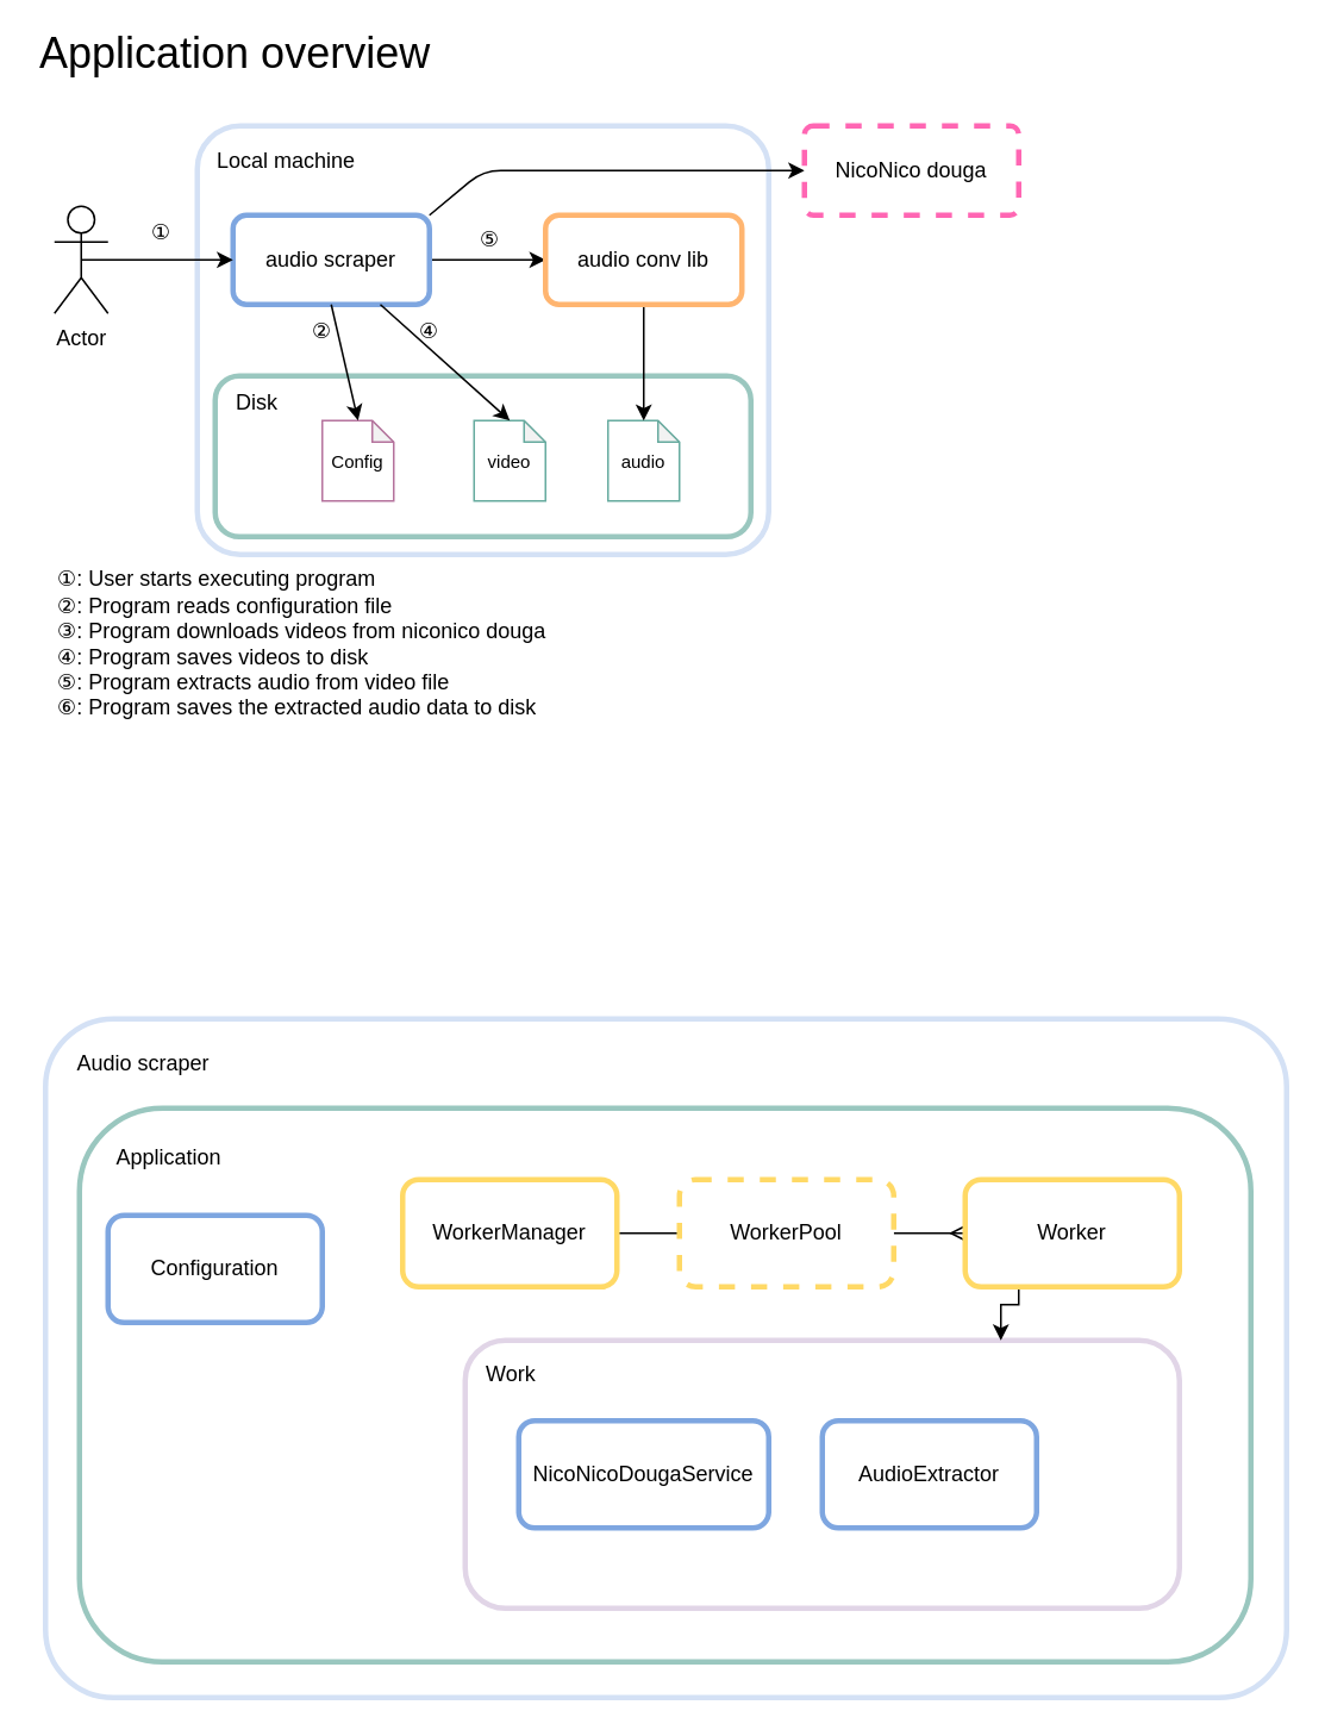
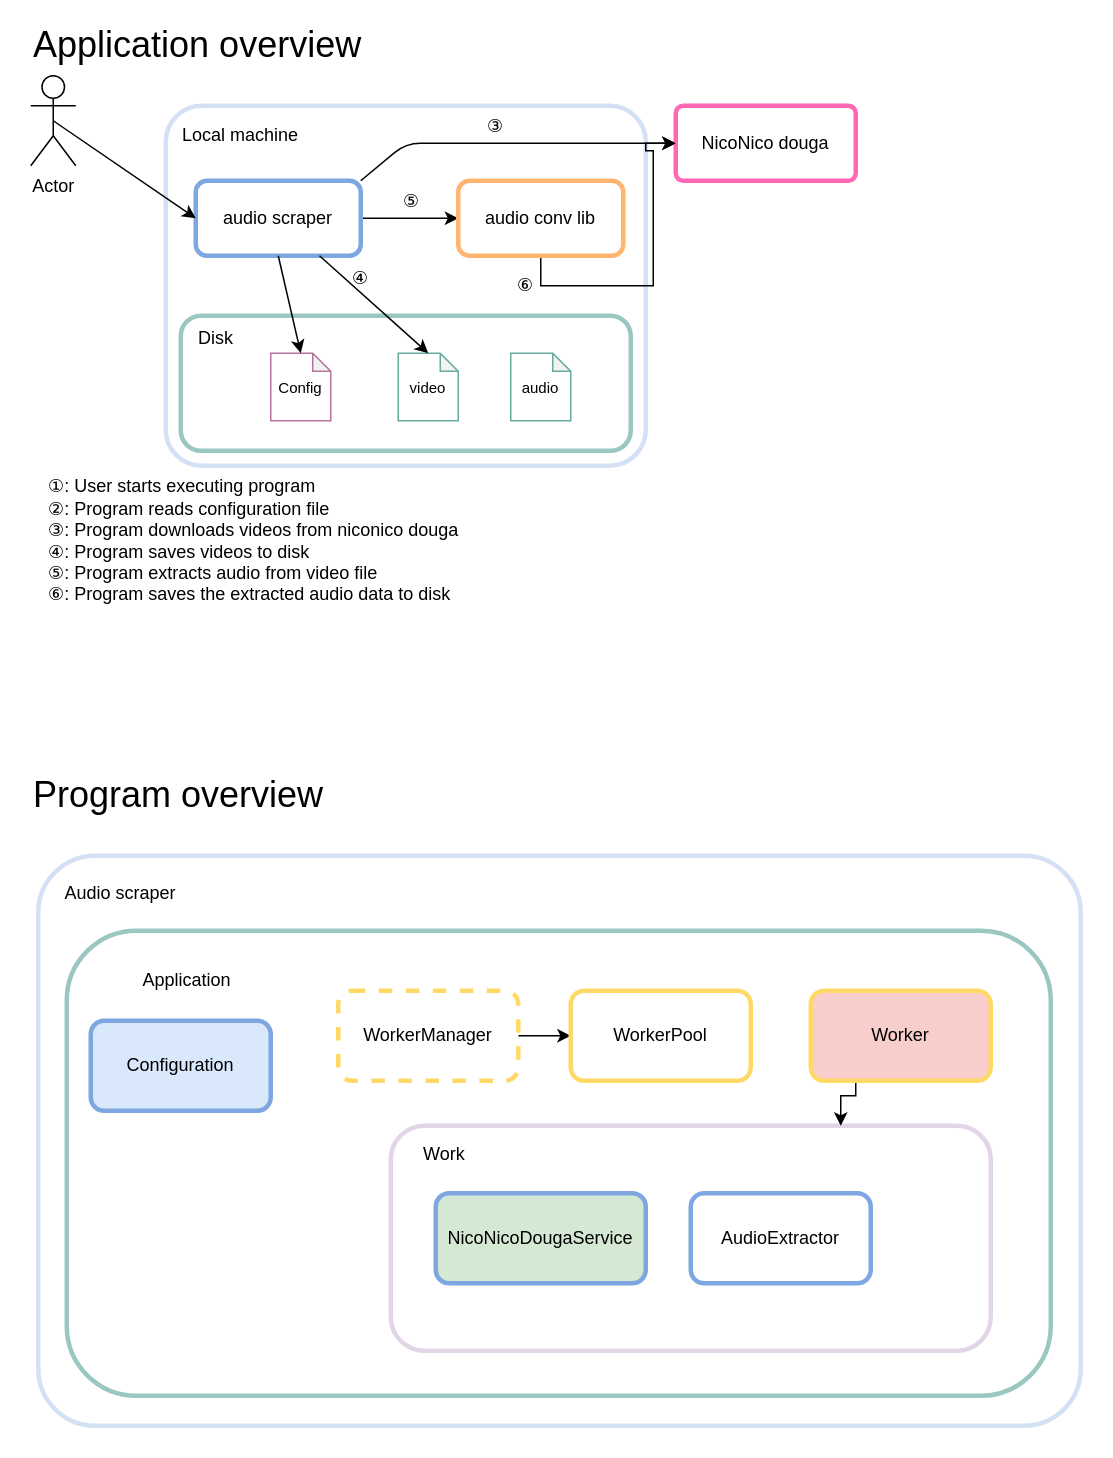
+ <mxCell id="21" value="③" style="text;html=1;strokeColor=none;fillColor=none;align=center;verticalAlign=middle;whiteSpace=wrap;rounded=0;" parent="1" vertex="1"><mxGeometry x="320" y="74" width="20" height="20" as="geometry" /></mxCell>
- <mxCell id="13" value="NicoNico douga" style="rounded=1;arcSize=10;whiteSpace=wrap;html=1;align=center;strokeWidth=3;strokeColor=#FF66B3;dashed=1;" parent="1" vertex="1"><mxGeometry x="450" y="70" width="120" height="50" as="geometry" /></mxCell>
+ <mxCell id="13" value="NicoNico douga" style="rounded=1;arcSize=10;whiteSpace=wrap;html=1;align=center;strokeWidth=3;strokeColor=#FF66B3;" parent="1" vertex="1"><mxGeometry x="450" y="70" width="120" height="50" as="geometry" /></mxCell>
- <mxCell id="19" value="①" style="text;html=1;strokeColor=none;fillColor=none;align=center;verticalAlign=middle;whiteSpace=wrap;rounded=0;" parent="1" vertex="1"><mxGeometry x="80" y="120" width="20" height="20" as="geometry" /></mxCell>
- <mxCell id="2" value="Actor" style="shape=umlActor;verticalLabelPosition=bottom;verticalAlign=top;html=1;outlineConnect=0;" parent="1" vertex="1"><mxGeometry x="30" y="115" width="30" height="60" as="geometry" /></mxCell>
+ <mxCell id="2" value="Actor" style="shape=umlActor;verticalLabelPosition=bottom;verticalAlign=top;html=1;outlineConnect=0;" parent="1" vertex="1"><mxGeometry x="20" y="50" width="30" height="60" as="geometry" /></mxCell>
- <mxCell id="20" value="②" style="text;html=1;strokeColor=none;fillColor=none;align=center;verticalAlign=middle;whiteSpace=wrap;rounded=0;" parent="1" vertex="1"><mxGeometry x="170" y="175" width="20" height="20" as="geometry" /></mxCell>
+ <mxCell id="24" value="⑥" style="text;html=1;strokeColor=none;fillColor=none;align=center;verticalAlign=middle;whiteSpace=wrap;rounded=0;" parent="1" vertex="1"><mxGeometry x="340" y="180" width="20" height="20" as="geometry" /></mxCell>
- <mxCell id="17" style="edgeStyle=orthogonalEdgeStyle;rounded=0;orthogonalLoop=1;jettySize=auto;html=1;exitX=0.5;exitY=1;exitDx=0;exitDy=0;entryX=0.5;entryY=0;entryDx=0;entryDy=0;entryPerimeter=0;" parent="1" source="18" target="16" edge="1"><mxGeometry relative="1" as="geometry" /></mxCell>
+ <mxCell id="17" style="edgeStyle=orthogonalEdgeStyle;rounded=0;orthogonalLoop=1;jettySize=auto;html=1;exitX=0.5;exitY=1;exitDx=0;exitDy=0;" parent="1" source="18" target="13" edge="1"><mxGeometry relative="1" as="geometry" /></mxCell>
+ <mxCell id="27" value="Program overview" style="text;html=1;strokeColor=none;fillColor=none;align=left;verticalAlign=middle;whiteSpace=wrap;rounded=0;fontSize=24;" vertex="1" parent="1"><mxGeometry x="20" y="520" width="230" height="20" as="geometry" /></mxCell>
- <mxCell id="31" value="Application" style="text;html=1;strokeColor=none;fillColor=none;align=left;verticalAlign=middle;whiteSpace=wrap;rounded=0;" vertex="1" parent="1"><mxGeometry x="63" y="633" width="90" height="30" as="geometry" /></mxCell>
+ <mxCell id="31" value="Application" style="text;html=1;strokeColor=none;fillColor=none;align=left;verticalAlign=middle;whiteSpace=wrap;rounded=0;" vertex="1" parent="1"><mxGeometry x="93" y="638" width="90" height="30" as="geometry" /></mxCell>
- <mxCell id="34" value="WorkerManager" style="rounded=1;whiteSpace=wrap;html=1;strokeColor=#FFD966;strokeWidth=3;align=center;" vertex="1" parent="1"><mxGeometry x="225" y="660" width="120" height="60" as="geometry" /></mxCell>
+ <mxCell id="34" value="WorkerManager" style="rounded=1;whiteSpace=wrap;html=1;strokeColor=#FFD966;strokeWidth=3;align=center;dashed=1;" vertex="1" parent="1"><mxGeometry x="225" y="660" width="120" height="60" as="geometry" /></mxCell>
- <mxCell id="33" style="edgeStyle=orthogonalEdgeStyle;rounded=0;orthogonalLoop=1;jettySize=auto;html=1;exitX=1;exitY=0.5;exitDx=0;exitDy=0;endArrow=none;" edge="1" parent="1" source="34" target="36"><mxGeometry relative="1" as="geometry"><Array as="points"><mxPoint x="365" y="690" /><mxPoint x="365" y="690" /></Array></mxGeometry></mxCell>
+ <mxCell id="33" style="edgeStyle=orthogonalEdgeStyle;rounded=0;orthogonalLoop=1;jettySize=auto;html=1;exitX=1;exitY=0.5;exitDx=0;exitDy=0;" edge="1" parent="1" source="34" target="36"><mxGeometry relative="1" as="geometry"><Array as="points"><mxPoint x="365" y="690" /><mxPoint x="365" y="690" /></Array></mxGeometry></mxCell>
- <mxCell id="36" value="WorkerPool" style="rounded=1;whiteSpace=wrap;html=1;strokeColor=#FFD966;strokeWidth=3;align=center;dashed=1;" vertex="1" parent="1"><mxGeometry x="380" y="660" width="120" height="60" as="geometry" /></mxCell>
+ <mxCell id="36" value="WorkerPool" style="rounded=1;whiteSpace=wrap;html=1;strokeColor=#FFD966;strokeWidth=3;align=center;" vertex="1" parent="1"><mxGeometry x="380" y="660" width="120" height="60" as="geometry" /></mxCell>
- <mxCell id="35" style="edgeStyle=orthogonalEdgeStyle;rounded=0;orthogonalLoop=1;jettySize=auto;html=1;exitX=1;exitY=0.5;exitDx=0;exitDy=0;entryX=0;entryY=0.5;entryDx=0;entryDy=0;endArrow=ERmany;endFill=0;" edge="1" parent="1" source="36" target="40"><mxGeometry relative="1" as="geometry" /></mxCell>
- <mxCell id="40" value="Worker" style="rounded=1;whiteSpace=wrap;html=1;strokeColor=#FFD966;strokeWidth=3;align=center;" vertex="1" parent="1"><mxGeometry x="540" y="660" width="120" height="60" as="geometry" /></mxCell>
+ <mxCell id="40" value="Worker" style="rounded=1;whiteSpace=wrap;html=1;strokeColor=#FFD966;strokeWidth=3;align=center;fillColor=#f8cecc;" vertex="1" parent="1"><mxGeometry x="540" y="660" width="120" height="60" as="geometry" /></mxCell>
- <mxCell id="32" value="Configuration" style="rounded=1;whiteSpace=wrap;html=1;strokeColor=#7EA6E0;strokeWidth=3;align=center;" vertex="1" parent="1"><mxGeometry x="60" y="680" width="120" height="60" as="geometry" /></mxCell>
+ <mxCell id="32" value="Configuration" style="rounded=1;whiteSpace=wrap;html=1;strokeColor=#7EA6E0;strokeWidth=3;align=center;fillColor=#dae8fc;" vertex="1" parent="1"><mxGeometry x="60" y="680" width="120" height="60" as="geometry" /></mxCell>
- <mxCell id="41" value="Work" style="text;html=1;strokeColor=none;fillColor=none;align=left;verticalAlign=middle;whiteSpace=wrap;rounded=0;" vertex="1" parent="1"><mxGeometry x="270" y="754" width="90" height="30" as="geometry" /></mxCell>
+ <mxCell id="41" value="Work" style="text;html=1;strokeColor=none;fillColor=none;align=left;verticalAlign=middle;whiteSpace=wrap;rounded=0;" vertex="1" parent="1"><mxGeometry x="280" y="754" width="90" height="30" as="geometry" /></mxCell>
- <mxCell id="42" value="NicoNicoDougaService" style="rounded=1;whiteSpace=wrap;html=1;strokeColor=#7EA6E0;strokeWidth=3;align=center;" vertex="1" parent="1"><mxGeometry x="290" y="795" width="140" height="60" as="geometry" /></mxCell>
+ <mxCell id="42" value="NicoNicoDougaService" style="rounded=1;whiteSpace=wrap;html=1;strokeColor=#7EA6E0;strokeWidth=3;align=center;fillColor=#d5e8d4;" vertex="1" parent="1"><mxGeometry x="290" y="795" width="140" height="60" as="geometry" /></mxCell>
